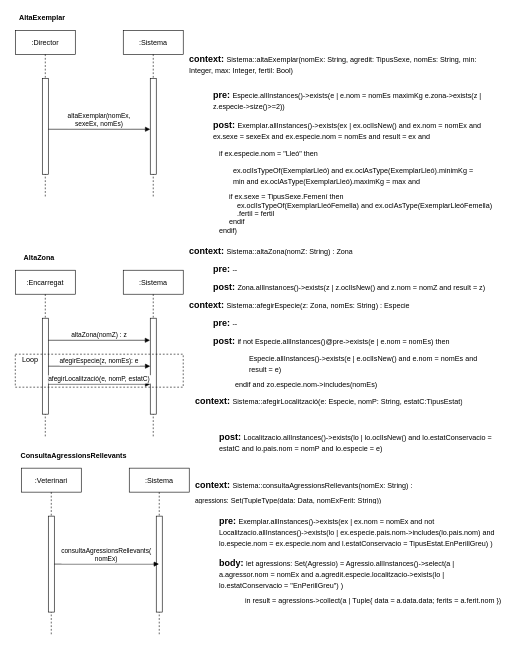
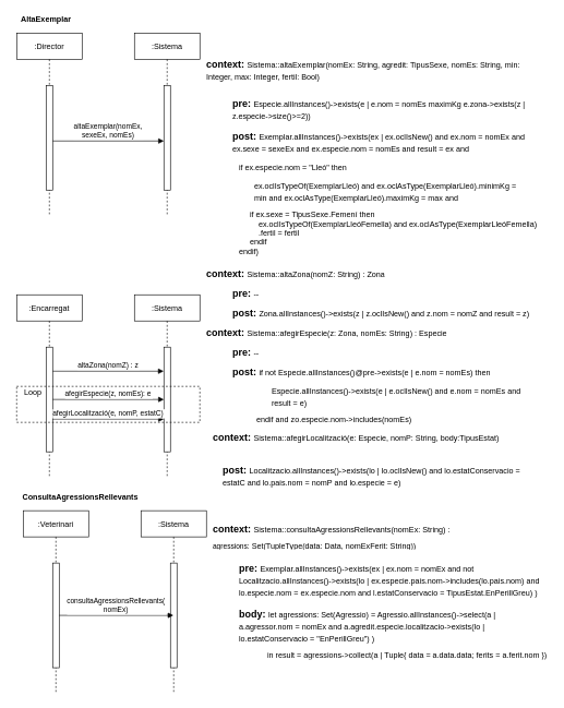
- <mxCell id="16" value="AltaZona" style="text;html=1;strokeColor=none;fillColor=none;align=center;verticalAlign=middle;whiteSpace=wrap;rounded=0;fontStyle=1" parent="1" vertex="1"><mxGeometry x="20" y="420" width="90" height="20" as="geometry" /></mxCell>
- <mxCell id="35" value="&lt;h1 style=&quot;font-size: 15px&quot;&gt;&lt;font style=&quot;font-size: 15px&quot;&gt;context:&lt;/font&gt;&amp;nbsp;&lt;font style=&quot;font-size: 12px ; font-weight: normal&quot;&gt;Sistema::afegirLocalització(e: Especie, nomP: String, estatC:TipusEstat)&lt;/font&gt;&lt;/h1&gt;" style="text;html=1;strokeColor=none;fillColor=none;spacing=5;spacingTop=-20;whiteSpace=wrap;overflow=hidden;rounded=0;" parent="1" vertex="1"><mxGeometry x="320" y="660" width="520" height="20" as="geometry" /></mxCell>
+ <mxCell id="35" value="&lt;h1 style=&quot;font-size: 15px&quot;&gt;&lt;font style=&quot;font-size: 15px&quot;&gt;context:&lt;/font&gt;&amp;nbsp;&lt;font style=&quot;font-size: 12px ; font-weight: normal&quot;&gt;Sistema::afegirLocalització(e: Especie, nomP: String, body:TipusEstat)&lt;/font&gt;&lt;/h1&gt;" style="text;html=1;strokeColor=none;fillColor=none;spacing=5;spacingTop=-20;whiteSpace=wrap;overflow=hidden;rounded=0;" parent="1" vertex="1"><mxGeometry x="320" y="660" width="520" height="20" as="geometry" /></mxCell>
- <mxCell id="36" value="&lt;h1 style=&quot;font-size: 15px&quot;&gt;&lt;font style=&quot;font-size: 15px&quot;&gt;post:&lt;/font&gt;&amp;nbsp;&lt;font style=&quot;font-size: 12px ; font-weight: normal&quot;&gt;Localitzacio.allInstances()-&amp;gt;exists(lo | lo.oclIsNew() and lo.estatConservacio = estatC and lo.pais.nom = nomP and lo.especie = e)&lt;/font&gt;&lt;/h1&gt;" style="text;html=1;strokeColor=none;fillColor=none;spacing=5;spacingTop=-20;whiteSpace=wrap;overflow=hidden;rounded=0;" parent="1" vertex="1"><mxGeometry x="360" y="720" width="480" height="40" as="geometry" /></mxCell>
+ <mxCell id="36" value="&lt;h1 style=&quot;font-size: 15px&quot;&gt;&lt;font style=&quot;font-size: 15px&quot;&gt;post:&lt;/font&gt;&amp;nbsp;&lt;font style=&quot;font-size: 12px ; font-weight: normal&quot;&gt;Localitzacio.allInstances()-&amp;gt;exists(lo | lo.oclIsNew() and lo.estatConservacio = estatC and lo.pais.nom = nomP and lo.especie = e)&lt;/font&gt;&lt;/h1&gt;" style="text;html=1;strokeColor=none;fillColor=none;spacing=5;spacingTop=-20;whiteSpace=wrap;overflow=hidden;rounded=0;" parent="1" vertex="1"><mxGeometry x="335" y="710" width="480" height="40" as="geometry" /></mxCell>
